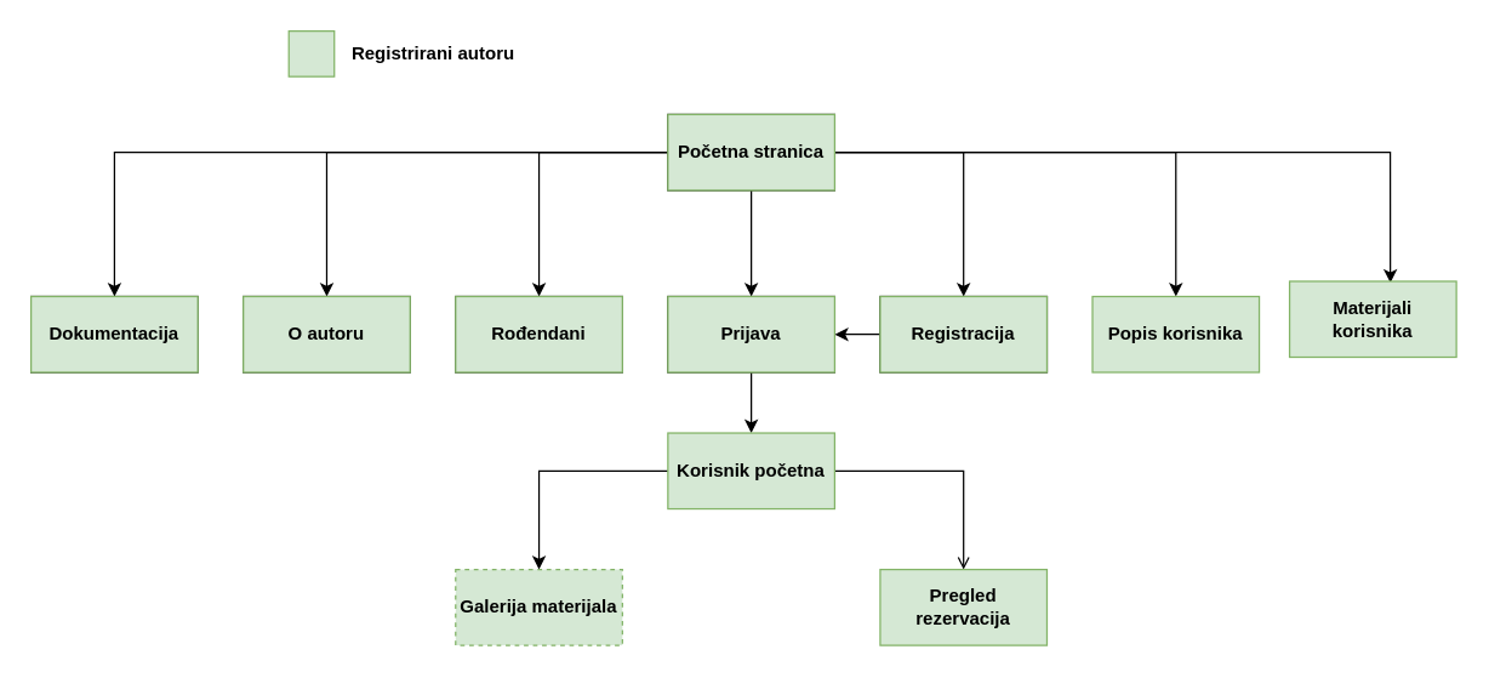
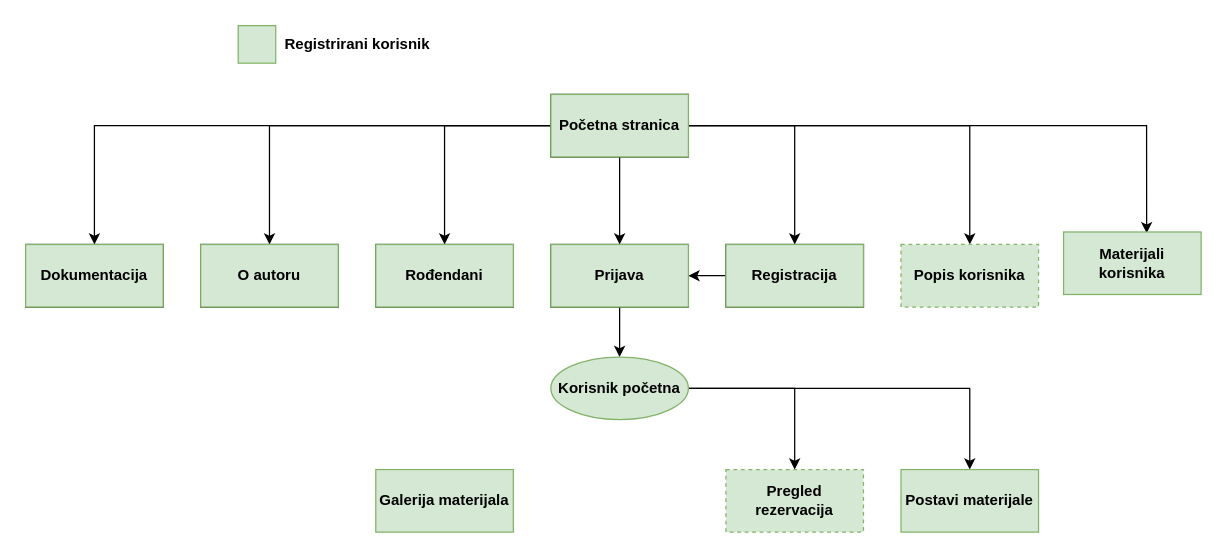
- <mxCell id="18" value="Registrirani autoru" style="text;html=1;align=center;verticalAlign=middle;resizable=0;points=[];autosize=1;strokeColor=none;fontStyle=1" parent="1" vertex="1"><mxGeometry x="220" y="25" width="130" height="20" as="geometry" /></mxCell>
+ <mxCell id="18" value="Registrirani korisnik" style="text;html=1;align=center;verticalAlign=middle;resizable=0;points=[];autosize=1;strokeColor=none;fontStyle=1" parent="1" vertex="1"><mxGeometry x="220" y="25" width="130" height="20" as="geometry" /></mxCell>
- <mxCell id="15" value="Popis korisnika" style="rounded=0;whiteSpace=wrap;html=1;fillColor=#d5e8d4;strokeColor=#82b366;fontStyle=1" parent="1" vertex="1"><mxGeometry x="720" y="195" width="110" height="50" as="geometry" /></mxCell>
+ <mxCell id="15" value="Popis korisnika" style="rounded=0;whiteSpace=wrap;html=1;fillColor=#d5e8d4;strokeColor=#82b366;fontStyle=1;dashed=1;" parent="1" vertex="1"><mxGeometry x="720" y="195" width="110" height="50" as="geometry" /></mxCell>
- <mxCell id="29" style="edgeStyle=orthogonalEdgeStyle;rounded=0;orthogonalLoop=1;jettySize=auto;html=1;entryX=0.5;entryY=0;entryDx=0;entryDy=0;" edge="1" parent="1" source="30" target="33"><mxGeometry relative="1" as="geometry" /></mxCell>
- <mxCell id="30" value="Korisnik početna" style="rounded=0;whiteSpace=wrap;html=1;fillColor=#d5e8d4;strokeColor=#82b366;fontStyle=1" vertex="1" parent="1"><mxGeometry x="440" y="285" width="110" height="50" as="geometry" /></mxCell>
+ <mxCell id="30" value="Korisnik početna" style="ellipse;whiteSpace=wrap;html=1;fillColor=#d5e8d4;strokeColor=#82b366;fontStyle=1;" vertex="1" parent="1"><mxGeometry x="440" y="285" width="110" height="50" as="geometry" /></mxCell>
+ <mxCell id="28" style="edgeStyle=orthogonalEdgeStyle;rounded=0;orthogonalLoop=1;jettySize=auto;html=1;" edge="1" parent="1" source="30" target="32"><mxGeometry relative="1" as="geometry" /></mxCell>
- <mxCell id="27" style="edgeStyle=orthogonalEdgeStyle;rounded=0;orthogonalLoop=1;jettySize=auto;html=1;entryX=0.5;entryY=0;entryDx=0;entryDy=0;endArrow=open;" edge="1" parent="1" source="30" target="31"><mxGeometry relative="1" as="geometry" /></mxCell>
+ <mxCell id="27" style="edgeStyle=orthogonalEdgeStyle;rounded=0;orthogonalLoop=1;jettySize=auto;html=1;entryX=0.5;entryY=0;entryDx=0;entryDy=0;" edge="1" parent="1" source="30" target="31"><mxGeometry relative="1" as="geometry" /></mxCell>
- <mxCell id="33" value="Galerija materijala" style="rounded=0;whiteSpace=wrap;html=1;fillColor=#d5e8d4;strokeColor=#82b366;fontStyle=1;dashed=1;" vertex="1" parent="1"><mxGeometry x="300" y="375" width="110" height="50" as="geometry" /></mxCell>
+ <mxCell id="33" value="Galerija materijala" style="rounded=0;whiteSpace=wrap;html=1;fillColor=#d5e8d4;strokeColor=#82b366;fontStyle=1" vertex="1" parent="1"><mxGeometry x="300" y="375" width="110" height="50" as="geometry" /></mxCell>
- <mxCell id="31" value="Pregled rezervacija" style="rounded=0;whiteSpace=wrap;html=1;fillColor=#d5e8d4;strokeColor=#82b366;fontStyle=1" vertex="1" parent="1"><mxGeometry x="580" y="375" width="110" height="50" as="geometry" /></mxCell>
+ <mxCell id="31" value="Pregled rezervacija" style="rounded=0;whiteSpace=wrap;html=1;fillColor=#d5e8d4;strokeColor=#82b366;fontStyle=1;dashed=1;" vertex="1" parent="1"><mxGeometry x="580" y="375" width="110" height="50" as="geometry" /></mxCell>
+ <mxCell id="32" value="Postavi materijale" style="rounded=0;whiteSpace=wrap;html=1;fillColor=#d5e8d4;strokeColor=#82b366;fontStyle=1" vertex="1" parent="1"><mxGeometry x="720" y="375" width="110" height="50" as="geometry" /></mxCell>
